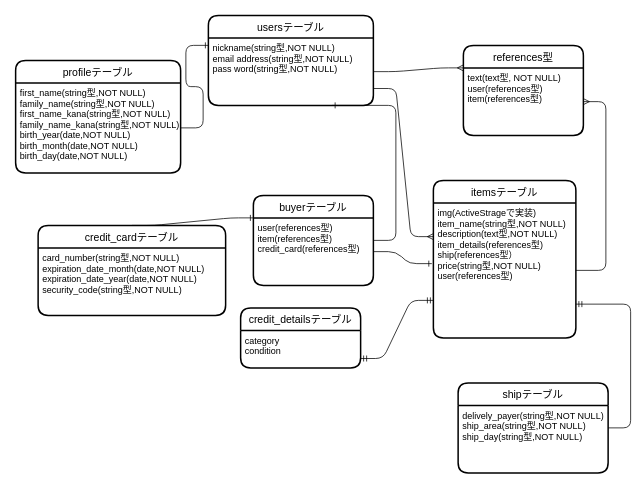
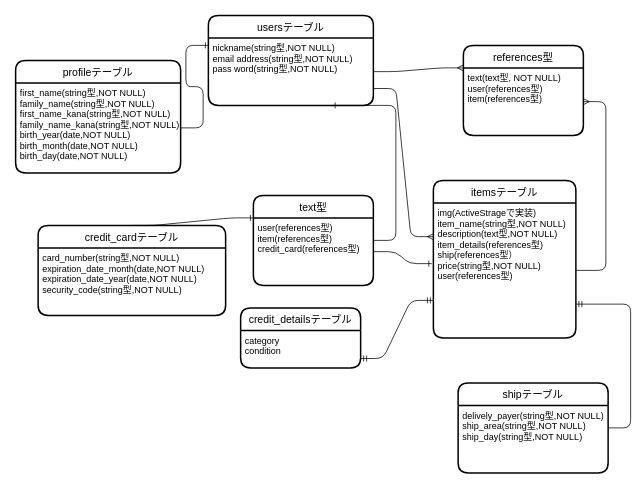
- <mxCell id="20" value="buyerテーブル" style="swimlane;childLayout=stackLayout;horizontal=1;startSize=30;horizontalStack=0;rounded=1;fontSize=14;fontStyle=0;strokeWidth=2;resizeParent=0;resizeLast=1;shadow=0;dashed=0;align=center;" vertex="1" parent="1"><mxGeometry x="337" y="260" width="160" height="120" as="geometry" /></mxCell>
+ <mxCell id="20" value="text型" style="swimlane;childLayout=stackLayout;horizontal=1;startSize=30;horizontalStack=0;rounded=1;fontSize=14;fontStyle=0;strokeWidth=2;resizeParent=0;resizeLast=1;shadow=0;dashed=0;align=center;" vertex="1" parent="1"><mxGeometry x="337" y="260" width="160" height="120" as="geometry" /></mxCell>
